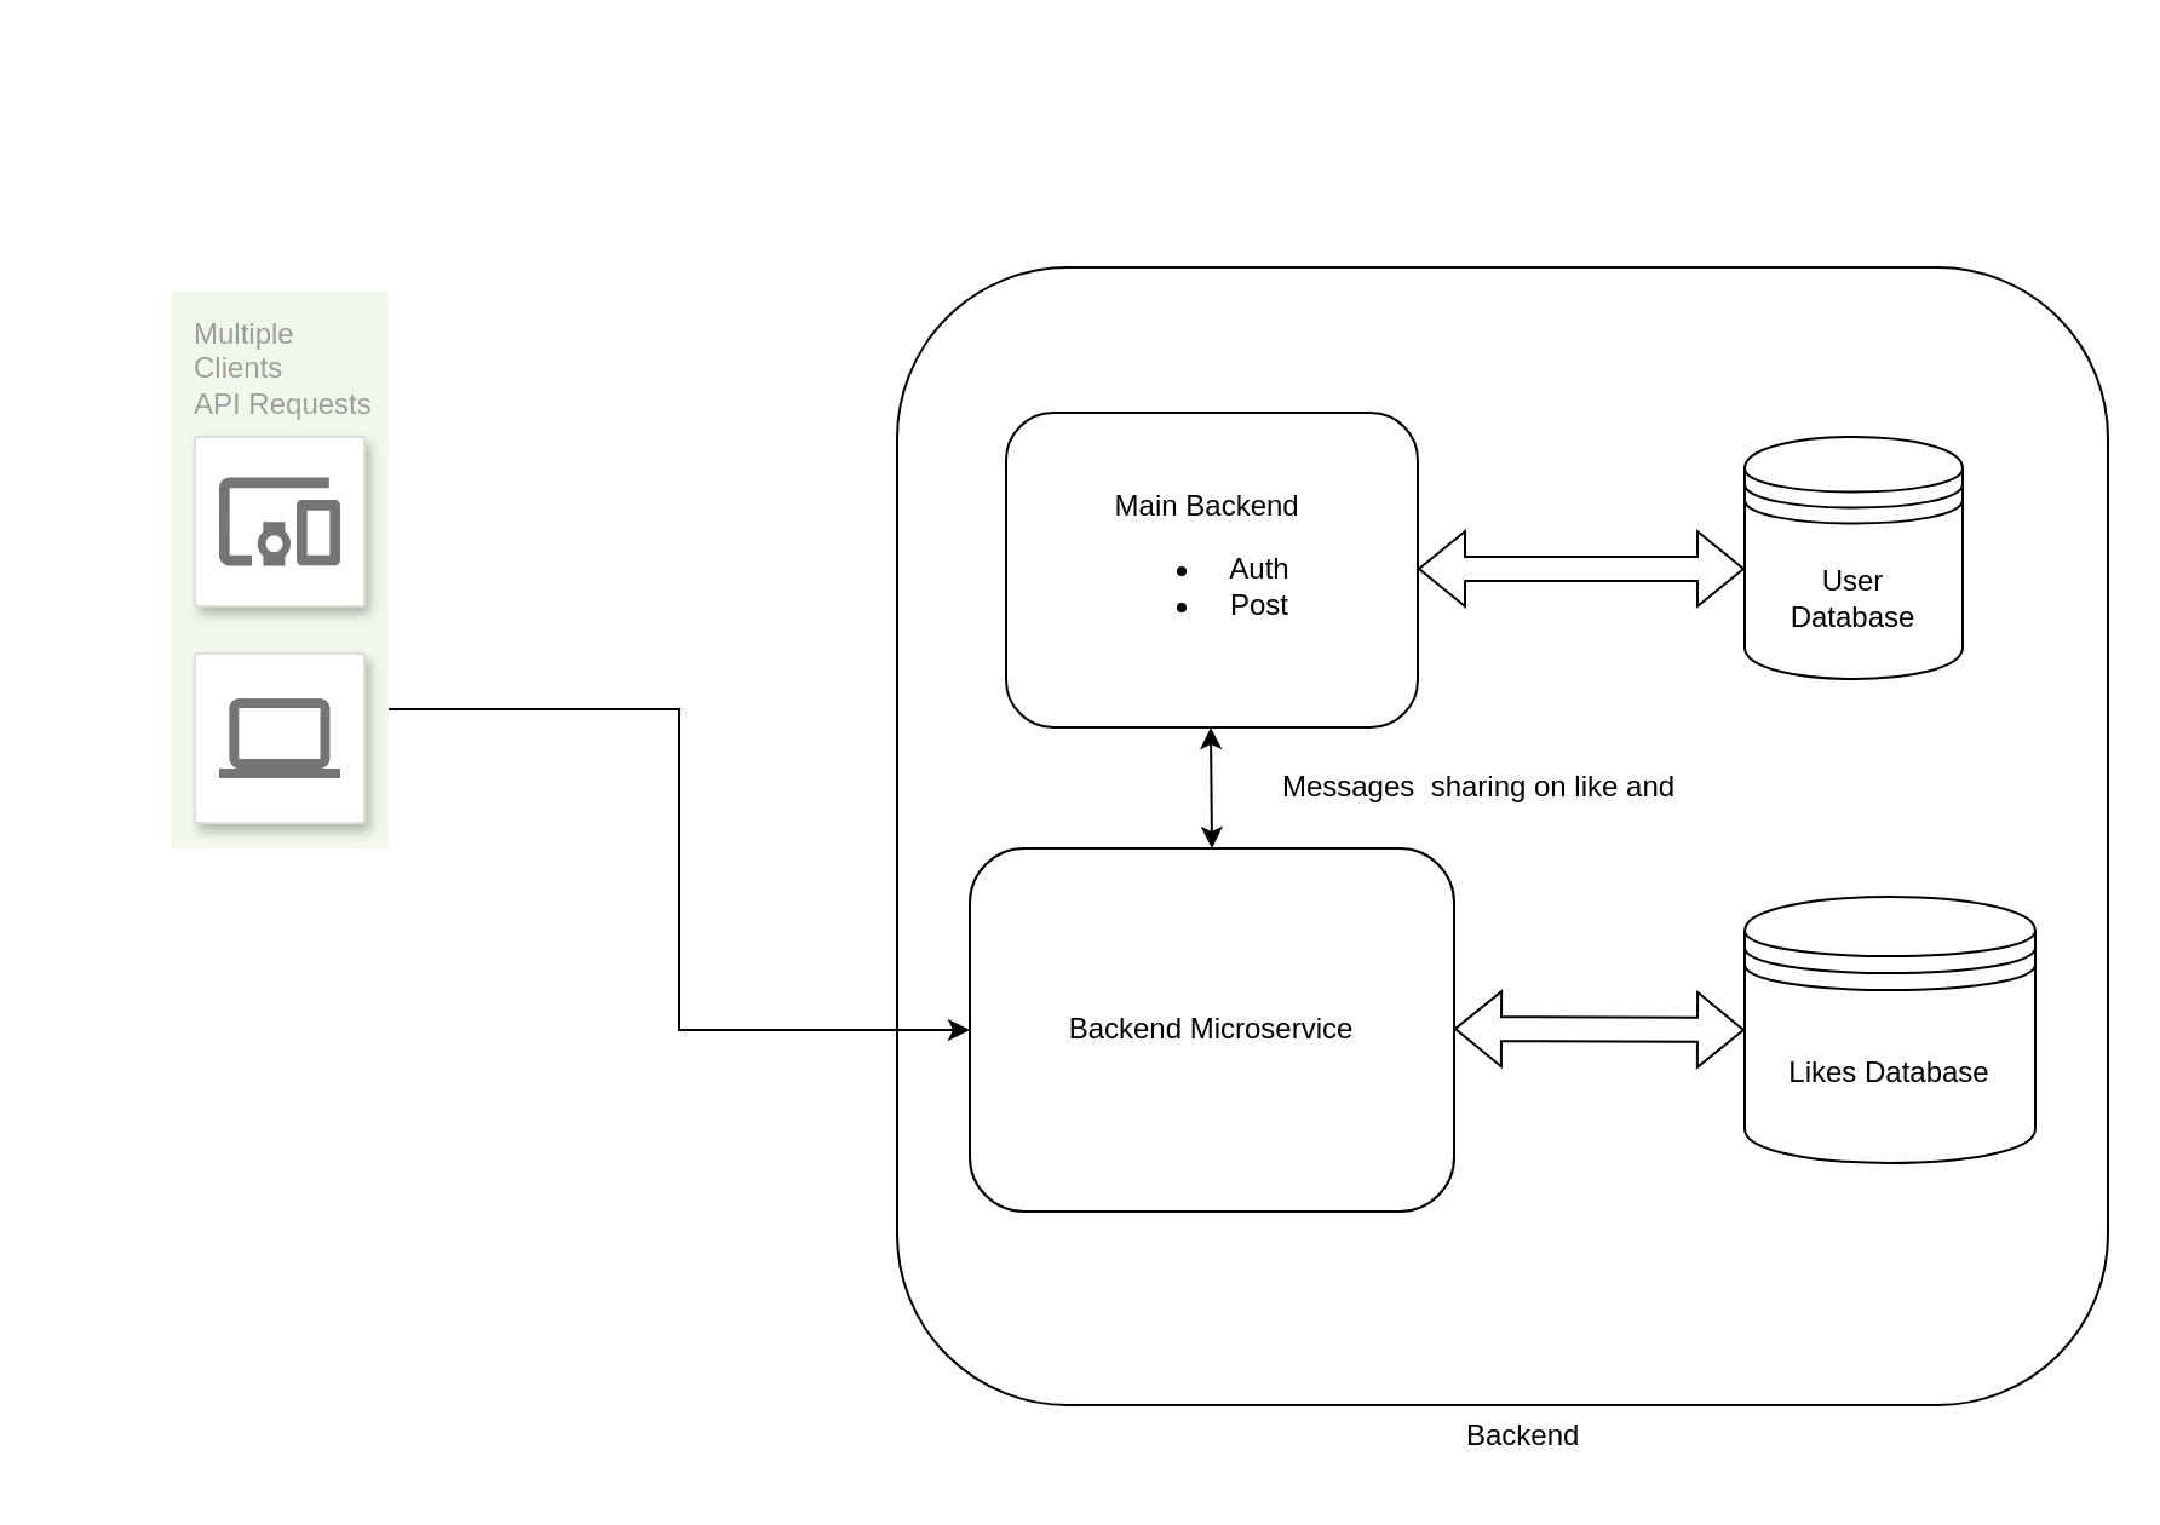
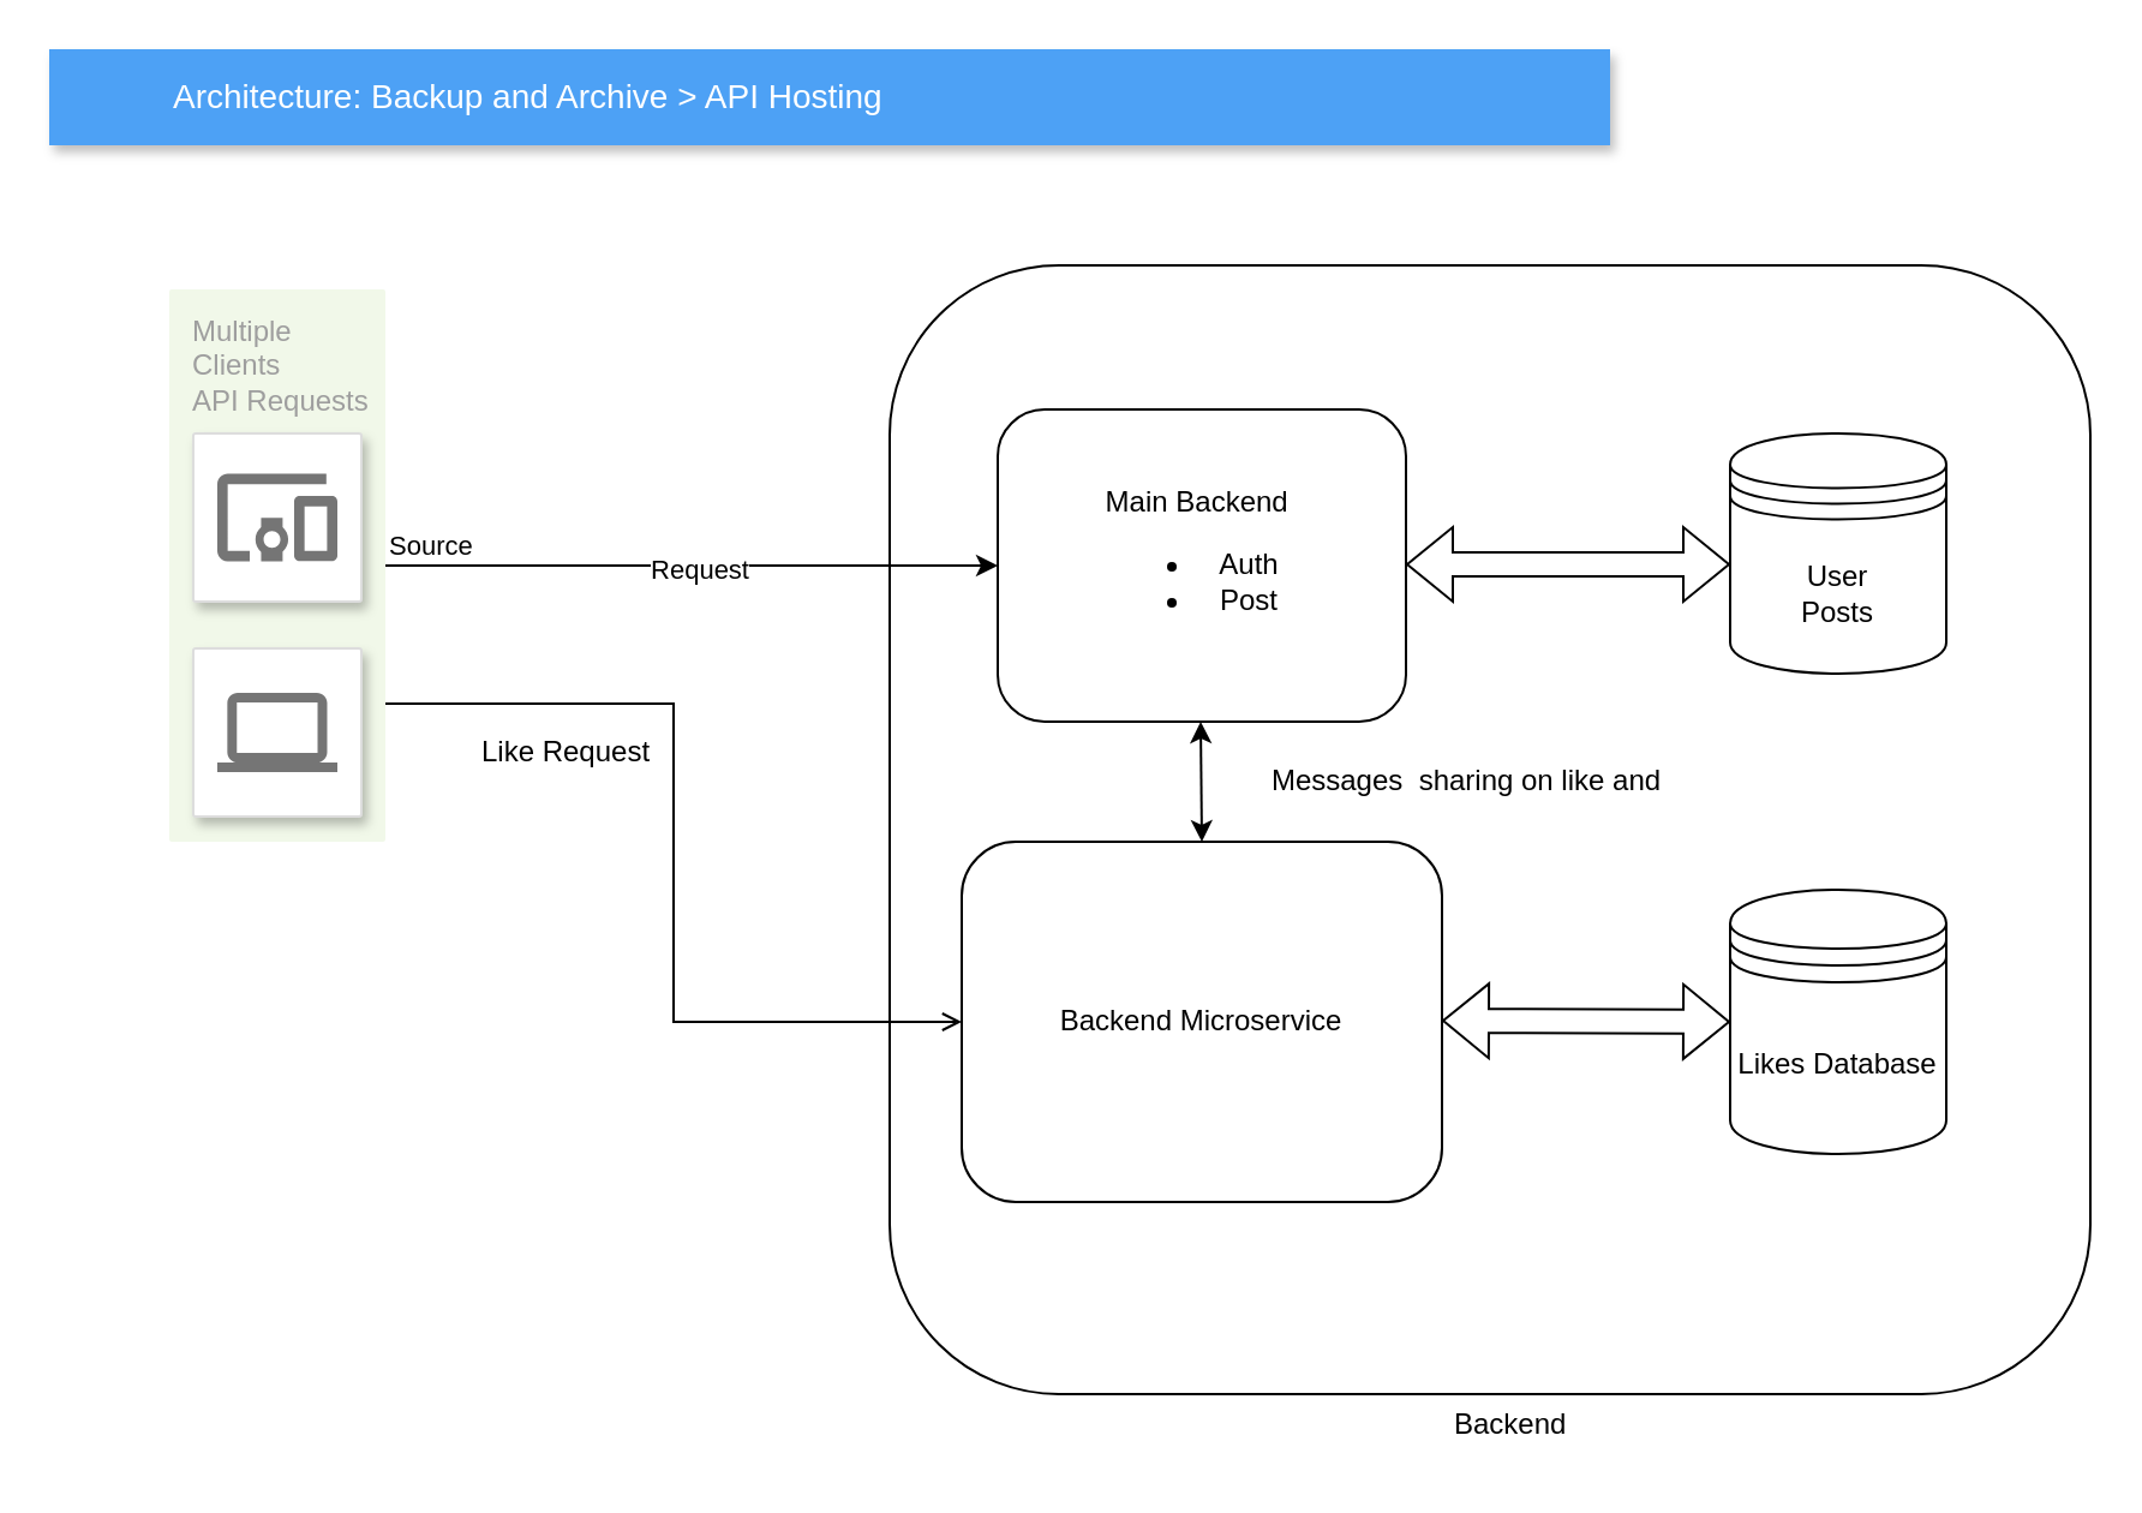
+ <mxCell id="4" value="Architecture: Backup and Archive &amp;gt; API Hosting" style="fillColor=#4DA1F5;strokeColor=none;shadow=1;gradientColor=none;fontSize=14;align=left;spacingLeft=50;fontColor=#ffffff;html=1;" parent="1" vertex="1"><mxGeometry x="20" y="20" width="650" height="40" as="geometry" /></mxCell>
+ <mxCell id="9" value="" style="endArrow=classic;html=1;rounded=0;exitX=1;exitY=0.5;exitDx=0;exitDy=0;" parent="1" source="3" target="13" edge="1"><mxGeometry relative="1" as="geometry"><mxPoint x="220" y="280" as="sourcePoint" /><mxPoint x="200" y="235" as="targetPoint" /></mxGeometry></mxCell>
+ <mxCell id="10" value="Label" style="edgeLabel;resizable=0;html=1;align=center;verticalAlign=middle;" parent="9" connectable="0" vertex="1"><mxGeometry relative="1" as="geometry" /></mxCell>
+ <mxCell id="11" value="Source" style="edgeLabel;resizable=0;html=1;align=left;verticalAlign=bottom;" parent="9" connectable="0" vertex="1"><mxGeometry x="-1" relative="1" as="geometry" /></mxCell>
+ <mxCell id="12" value="Request" style="edgeLabel;html=1;align=center;verticalAlign=middle;resizable=0;points=[];" parent="9" vertex="1" connectable="0"><mxGeometry x="0.023" y="-1" relative="1" as="geometry"><mxPoint as="offset" /></mxGeometry></mxCell>
- <mxCell id="18" value="User&lt;br&gt;Database" style="shape=datastore;whiteSpace=wrap;html=1;" parent="1" vertex="1"><mxGeometry x="720" y="180" width="90" height="100" as="geometry" /></mxCell>
+ <mxCell id="18" value="User&lt;br&gt;Posts" style="shape=datastore;whiteSpace=wrap;html=1;" parent="1" vertex="1"><mxGeometry x="720" y="180" width="90" height="100" as="geometry" /></mxCell>
+ <mxCell id="22" value="Like Request" style="text;html=1;align=center;verticalAlign=middle;resizable=0;points=[];autosize=1;strokeColor=none;fillColor=none;" parent="1" vertex="1"><mxGeometry x="190" y="298" width="90" height="30" as="geometry" /></mxCell>
- <mxCell id="2" style="edgeStyle=orthogonalEdgeStyle;rounded=0;orthogonalLoop=1;jettySize=auto;html=1;exitX=1;exitY=0.75;exitDx=0;exitDy=0;entryX=0;entryY=0.5;entryDx=0;entryDy=0;" parent="1" source="3" target="15" edge="1"><mxGeometry relative="1" as="geometry" /></mxCell>
+ <mxCell id="2" style="edgeStyle=orthogonalEdgeStyle;rounded=0;orthogonalLoop=1;jettySize=auto;html=1;exitX=1;exitY=0.75;exitDx=0;exitDy=0;entryX=0;entryY=0.5;entryDx=0;entryDy=0;endArrow=open;" parent="1" source="3" target="15" edge="1"><mxGeometry relative="1" as="geometry" /></mxCell>
- <mxCell id="17" value="Likes Database" style="shape=datastore;whiteSpace=wrap;html=1;" parent="1" vertex="1"><mxGeometry x="720" y="370" width="120" height="110" as="geometry" /></mxCell>
+ <mxCell id="17" value="Likes Database" style="shape=datastore;whiteSpace=wrap;html=1;" parent="1" vertex="1"><mxGeometry x="720" y="370" width="90" height="110" as="geometry" /></mxCell>
